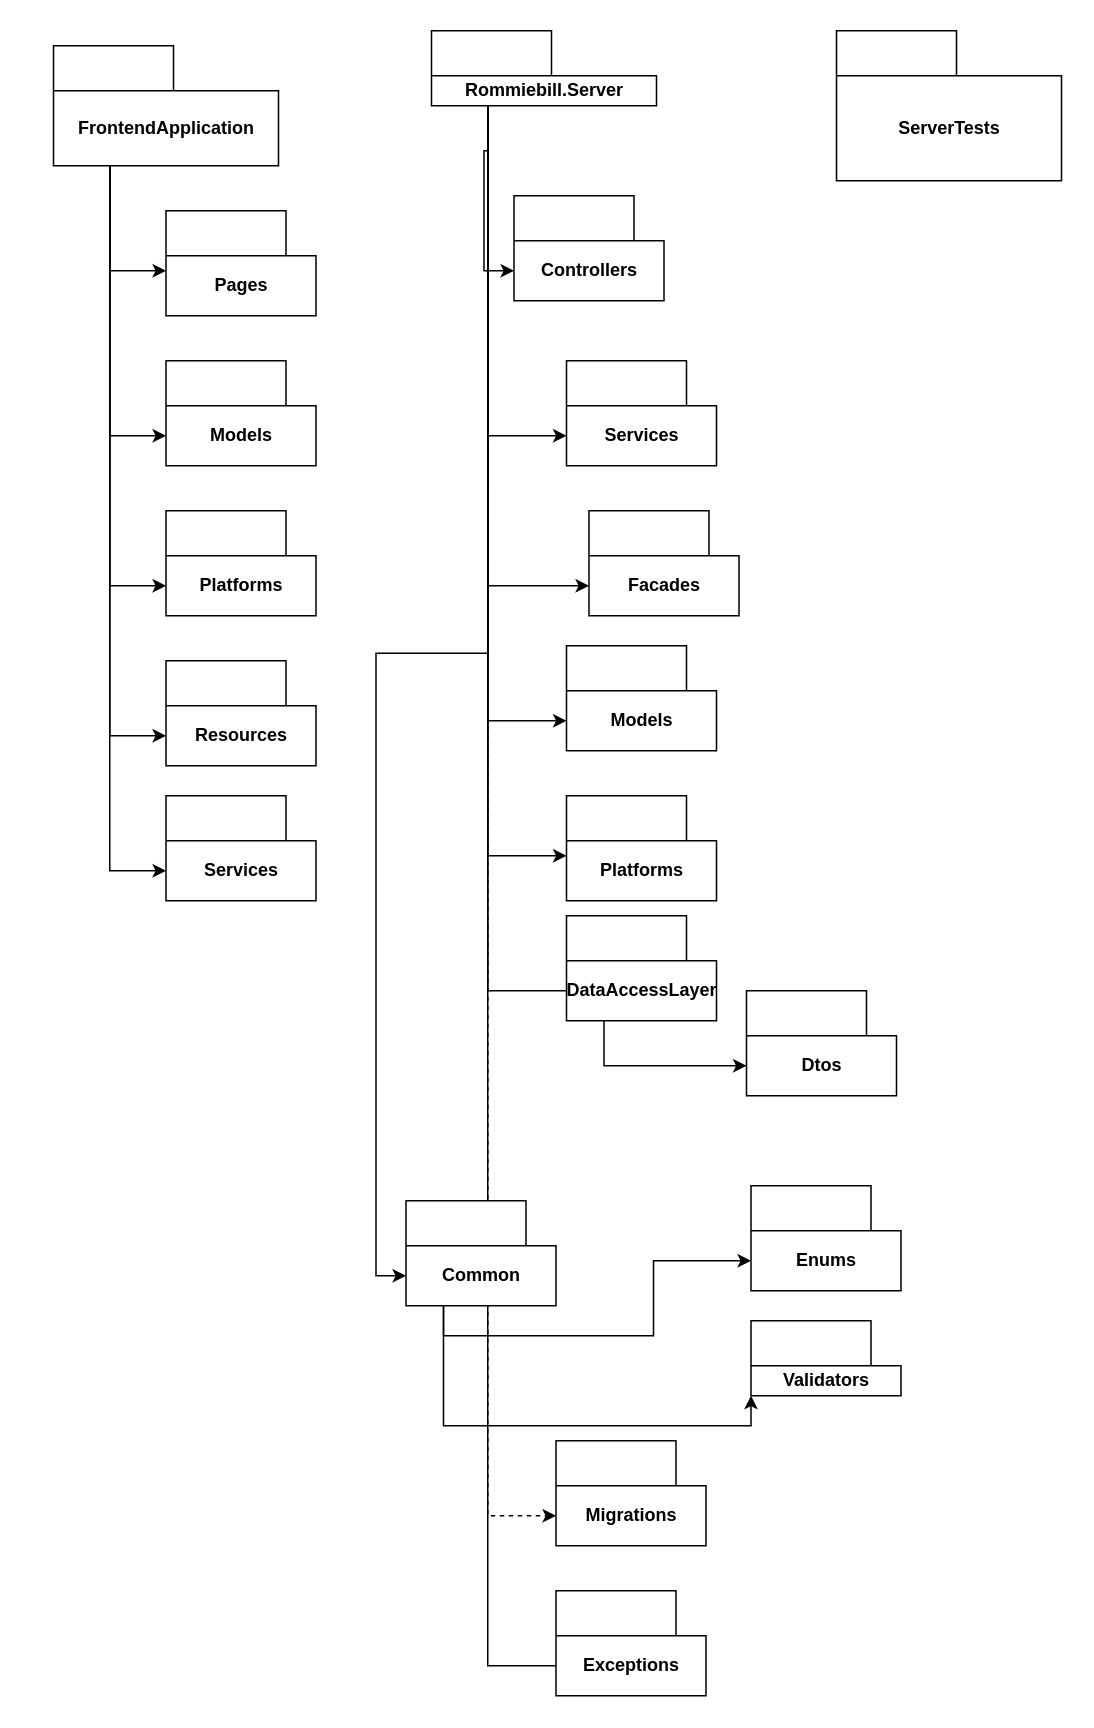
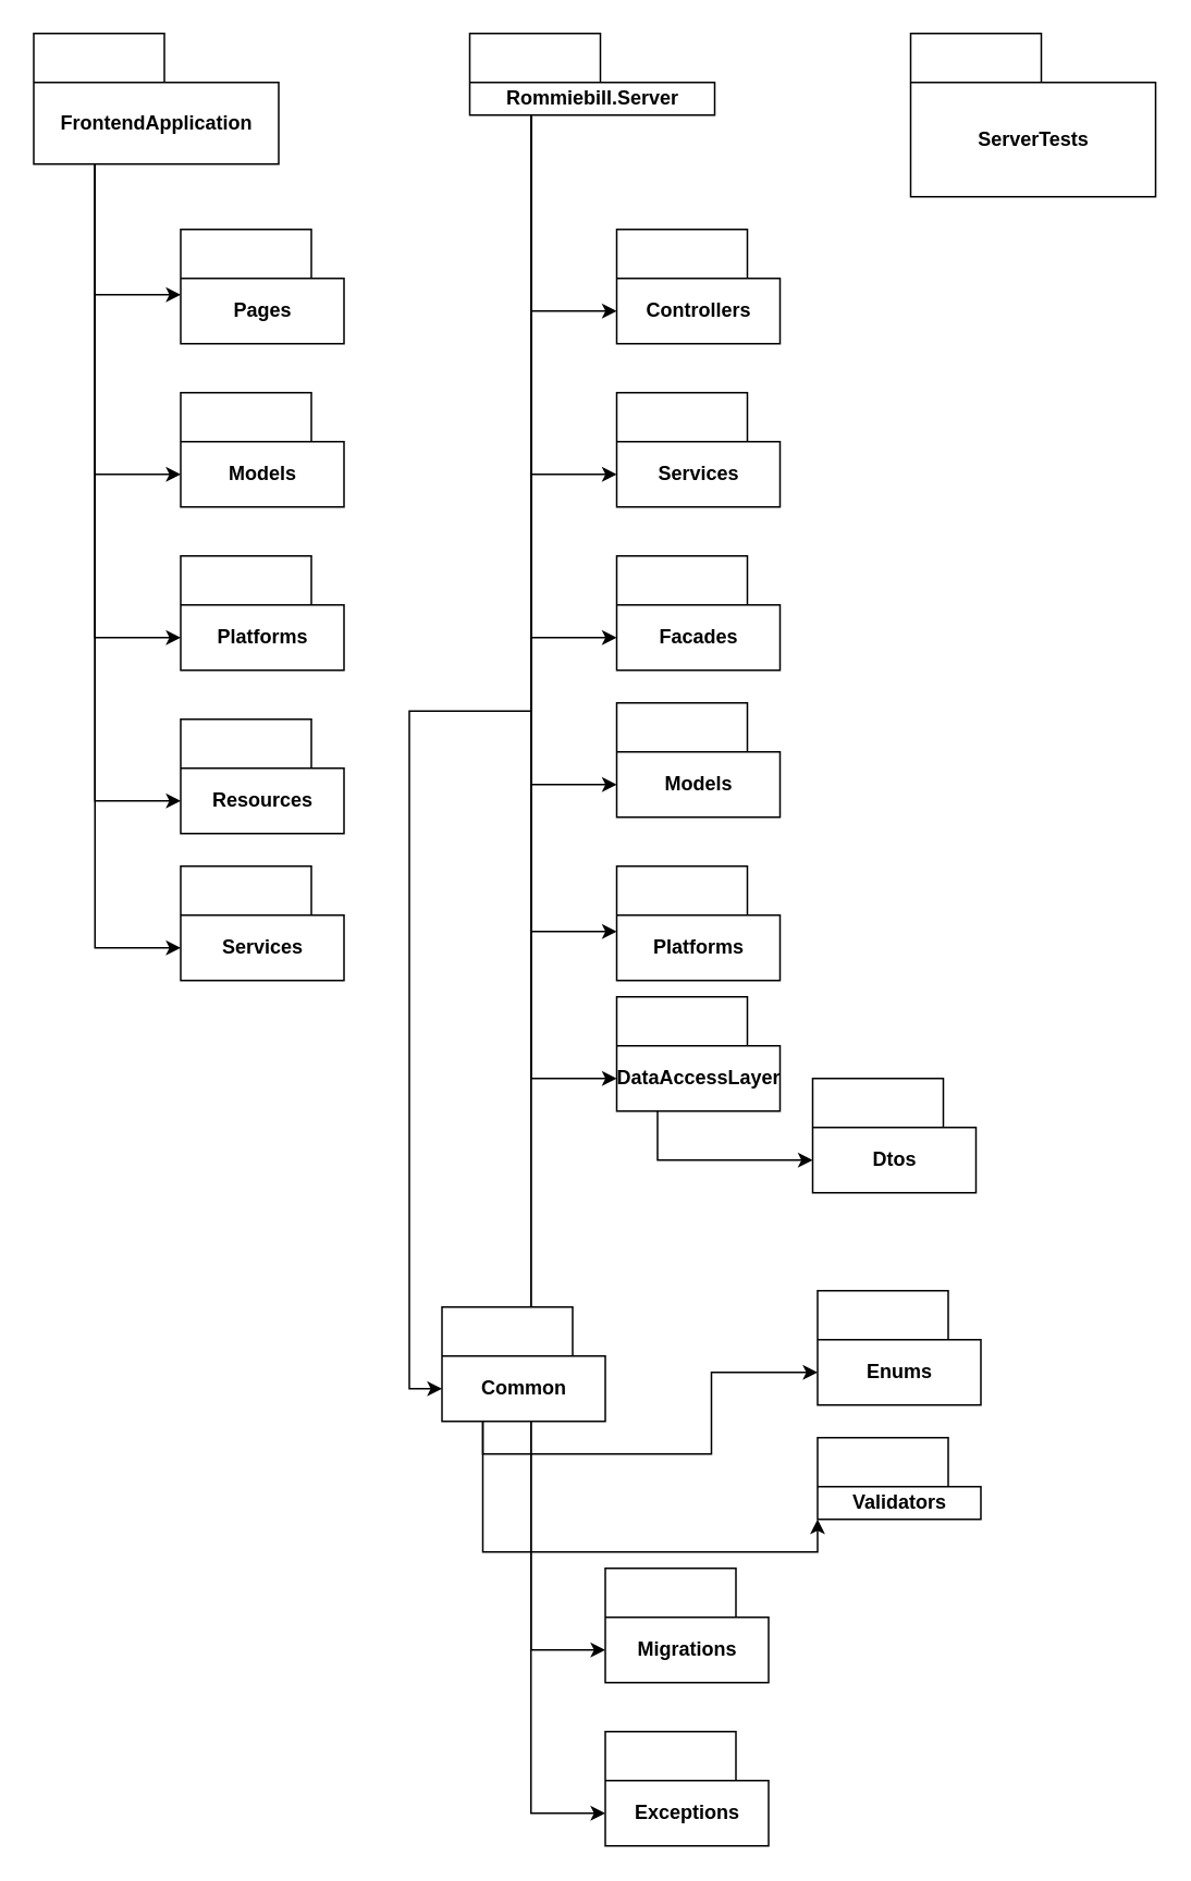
- <mxCell id="7" value="FrontendApplication" style="shape=folder;fontStyle=1;tabWidth=80;tabHeight=30;tabPosition=left;html=1;boundedLbl=1;" vertex="1" parent="1"><mxGeometry x="35" y="30" width="150" height="80" as="geometry" /></mxCell>
+ <mxCell id="7" value="FrontendApplication" style="shape=folder;fontStyle=1;tabWidth=80;tabHeight=30;tabPosition=left;html=1;boundedLbl=1;" vertex="1" parent="1"><mxGeometry x="20" y="20" width="150" height="80" as="geometry" /></mxCell>
- <mxCell id="24" value="Controllers" style="shape=folder;fontStyle=1;tabWidth=80;tabHeight=30;tabPosition=left;html=1;boundedLbl=1;" vertex="1" parent="1"><mxGeometry x="342" y="130" width="100" height="70" as="geometry" /></mxCell>
+ <mxCell id="24" value="Controllers" style="shape=folder;fontStyle=1;tabWidth=80;tabHeight=30;tabPosition=left;html=1;boundedLbl=1;" vertex="1" parent="1"><mxGeometry x="377" y="140" width="100" height="70" as="geometry" /></mxCell>
- <mxCell id="35" value="Facades" style="shape=folder;fontStyle=1;tabWidth=80;tabHeight=30;tabPosition=left;html=1;boundedLbl=1;" vertex="1" parent="1"><mxGeometry x="392" y="340" width="100" height="70" as="geometry" /></mxCell>
+ <mxCell id="35" value="Facades" style="shape=folder;fontStyle=1;tabWidth=80;tabHeight=30;tabPosition=left;html=1;boundedLbl=1;" vertex="1" parent="1"><mxGeometry x="377" y="340" width="100" height="70" as="geometry" /></mxCell>
- <mxCell id="13" style="edgeStyle=orthogonalEdgeStyle;rounded=0;orthogonalLoop=1;jettySize=auto;html=1;exitX=0.25;exitY=1;exitDx=0;exitDy=0;exitPerimeter=0;entryX=0;entryY=0;entryDx=0;entryDy=50;entryPerimeter=0;endArrow=none;" edge="1" parent="1" source="17" target="28"><mxGeometry relative="1" as="geometry" /></mxCell>
+ <mxCell id="13" style="edgeStyle=orthogonalEdgeStyle;rounded=0;orthogonalLoop=1;jettySize=auto;html=1;exitX=0.25;exitY=1;exitDx=0;exitDy=0;exitPerimeter=0;entryX=0;entryY=0;entryDx=0;entryDy=50;entryPerimeter=0;" edge="1" parent="1" source="17" target="28"><mxGeometry relative="1" as="geometry" /></mxCell>
- <mxCell id="15" style="edgeStyle=orthogonalEdgeStyle;rounded=0;orthogonalLoop=1;jettySize=auto;html=1;exitX=0.25;exitY=1;exitDx=0;exitDy=0;exitPerimeter=0;entryX=0;entryY=0;entryDx=0;entryDy=50;entryPerimeter=0;dashed=1;" edge="1" parent="1" source="17" target="37"><mxGeometry relative="1" as="geometry" /></mxCell>
+ <mxCell id="15" style="edgeStyle=orthogonalEdgeStyle;rounded=0;orthogonalLoop=1;jettySize=auto;html=1;exitX=0.25;exitY=1;exitDx=0;exitDy=0;exitPerimeter=0;entryX=0;entryY=0;entryDx=0;entryDy=50;entryPerimeter=0;" edge="1" parent="1" source="17" target="37"><mxGeometry relative="1" as="geometry" /></mxCell>
- <mxCell id="16" style="edgeStyle=orthogonalEdgeStyle;rounded=0;orthogonalLoop=1;jettySize=auto;html=1;exitX=0.25;exitY=1;exitDx=0;exitDy=0;exitPerimeter=0;entryX=0;entryY=0;entryDx=0;entryDy=50;entryPerimeter=0;endArrow=none;" edge="1" parent="1" source="17" target="38"><mxGeometry relative="1" as="geometry" /></mxCell>
+ <mxCell id="16" style="edgeStyle=orthogonalEdgeStyle;rounded=0;orthogonalLoop=1;jettySize=auto;html=1;exitX=0.25;exitY=1;exitDx=0;exitDy=0;exitPerimeter=0;entryX=0;entryY=0;entryDx=0;entryDy=50;entryPerimeter=0;" edge="1" parent="1" source="17" target="38"><mxGeometry relative="1" as="geometry" /></mxCell>
